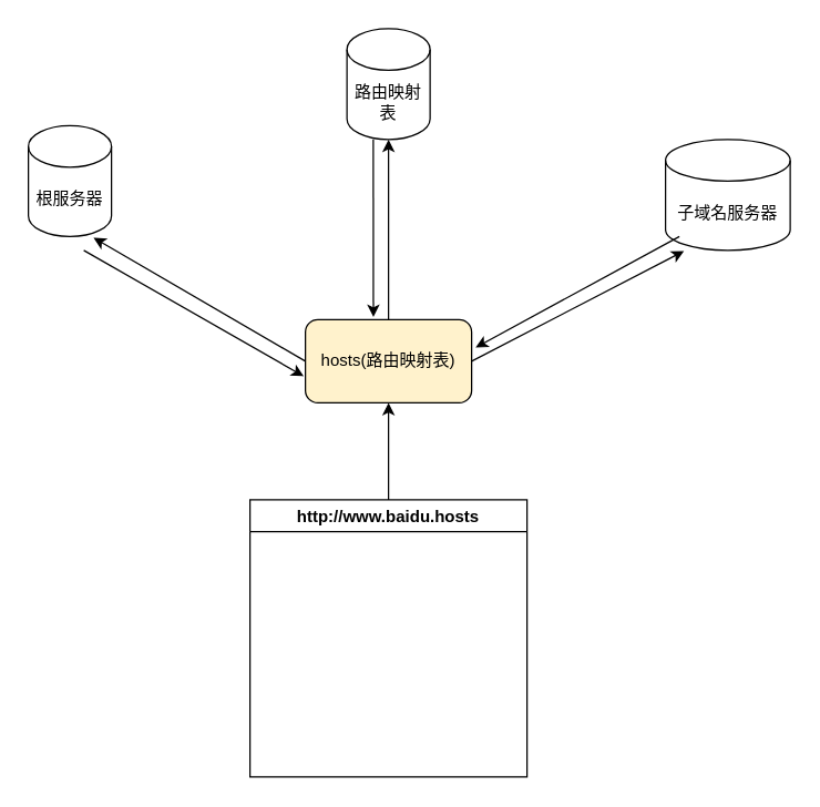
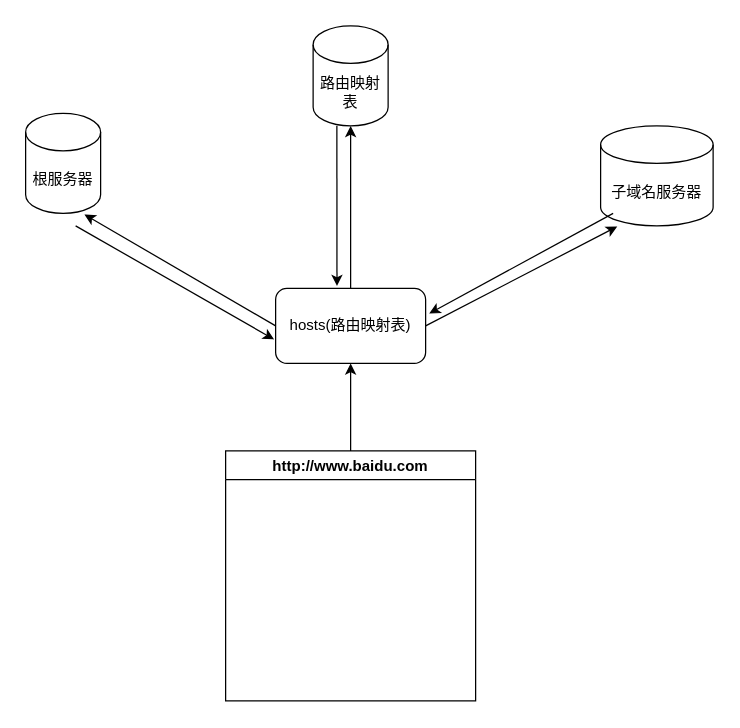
- <mxCell id="3" value="hosts(路由映射表)" style="rounded=1;whiteSpace=wrap;html=1;fillColor=#fff2cc;" vertex="1" parent="1"><mxGeometry x="220" y="230" width="120" height="60" as="geometry" /></mxCell>
+ <mxCell id="3" value="hosts(路由映射表)" style="rounded=1;whiteSpace=wrap;html=1;" vertex="1" parent="1"><mxGeometry x="220" y="230" width="120" height="60" as="geometry" /></mxCell>
- <mxCell id="2" value="http://www.baidu.hosts" style="swimlane;" vertex="1" parent="1"><mxGeometry x="180" y="360" width="200" height="200" as="geometry" /></mxCell>
+ <mxCell id="2" value="http://www.baidu.com" style="swimlane;" vertex="1" parent="1"><mxGeometry x="180" y="360" width="200" height="200" as="geometry" /></mxCell>
